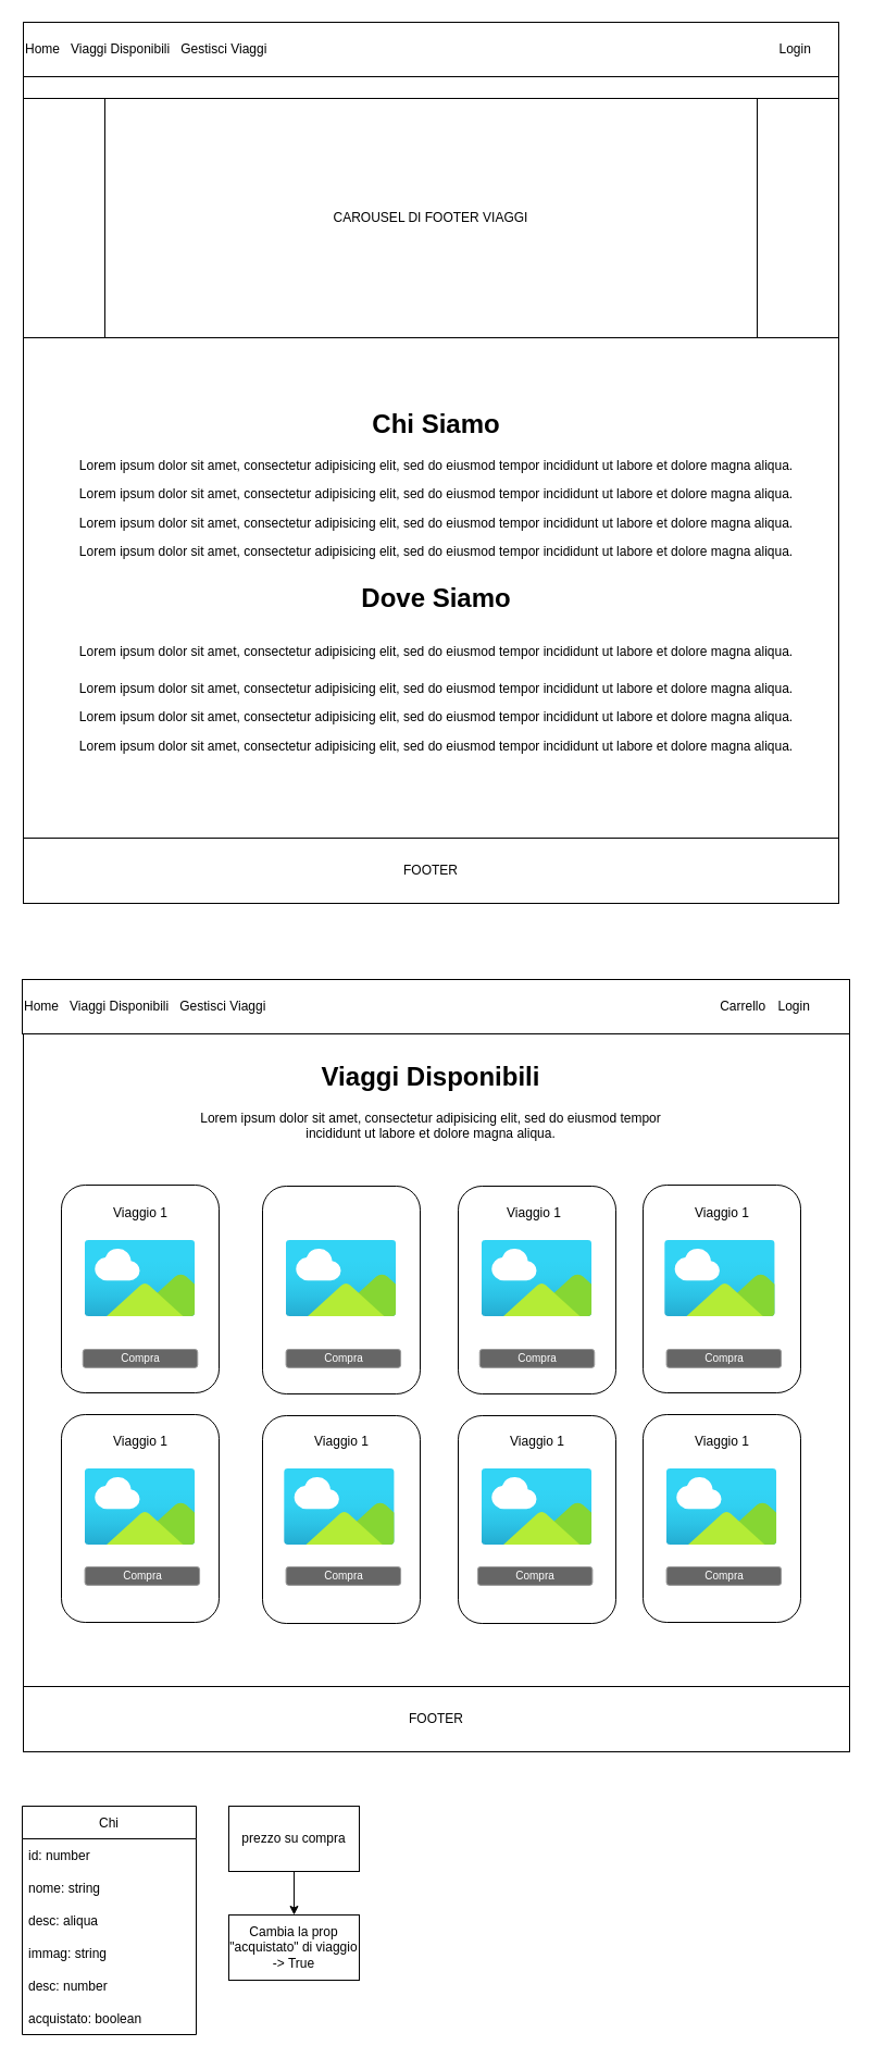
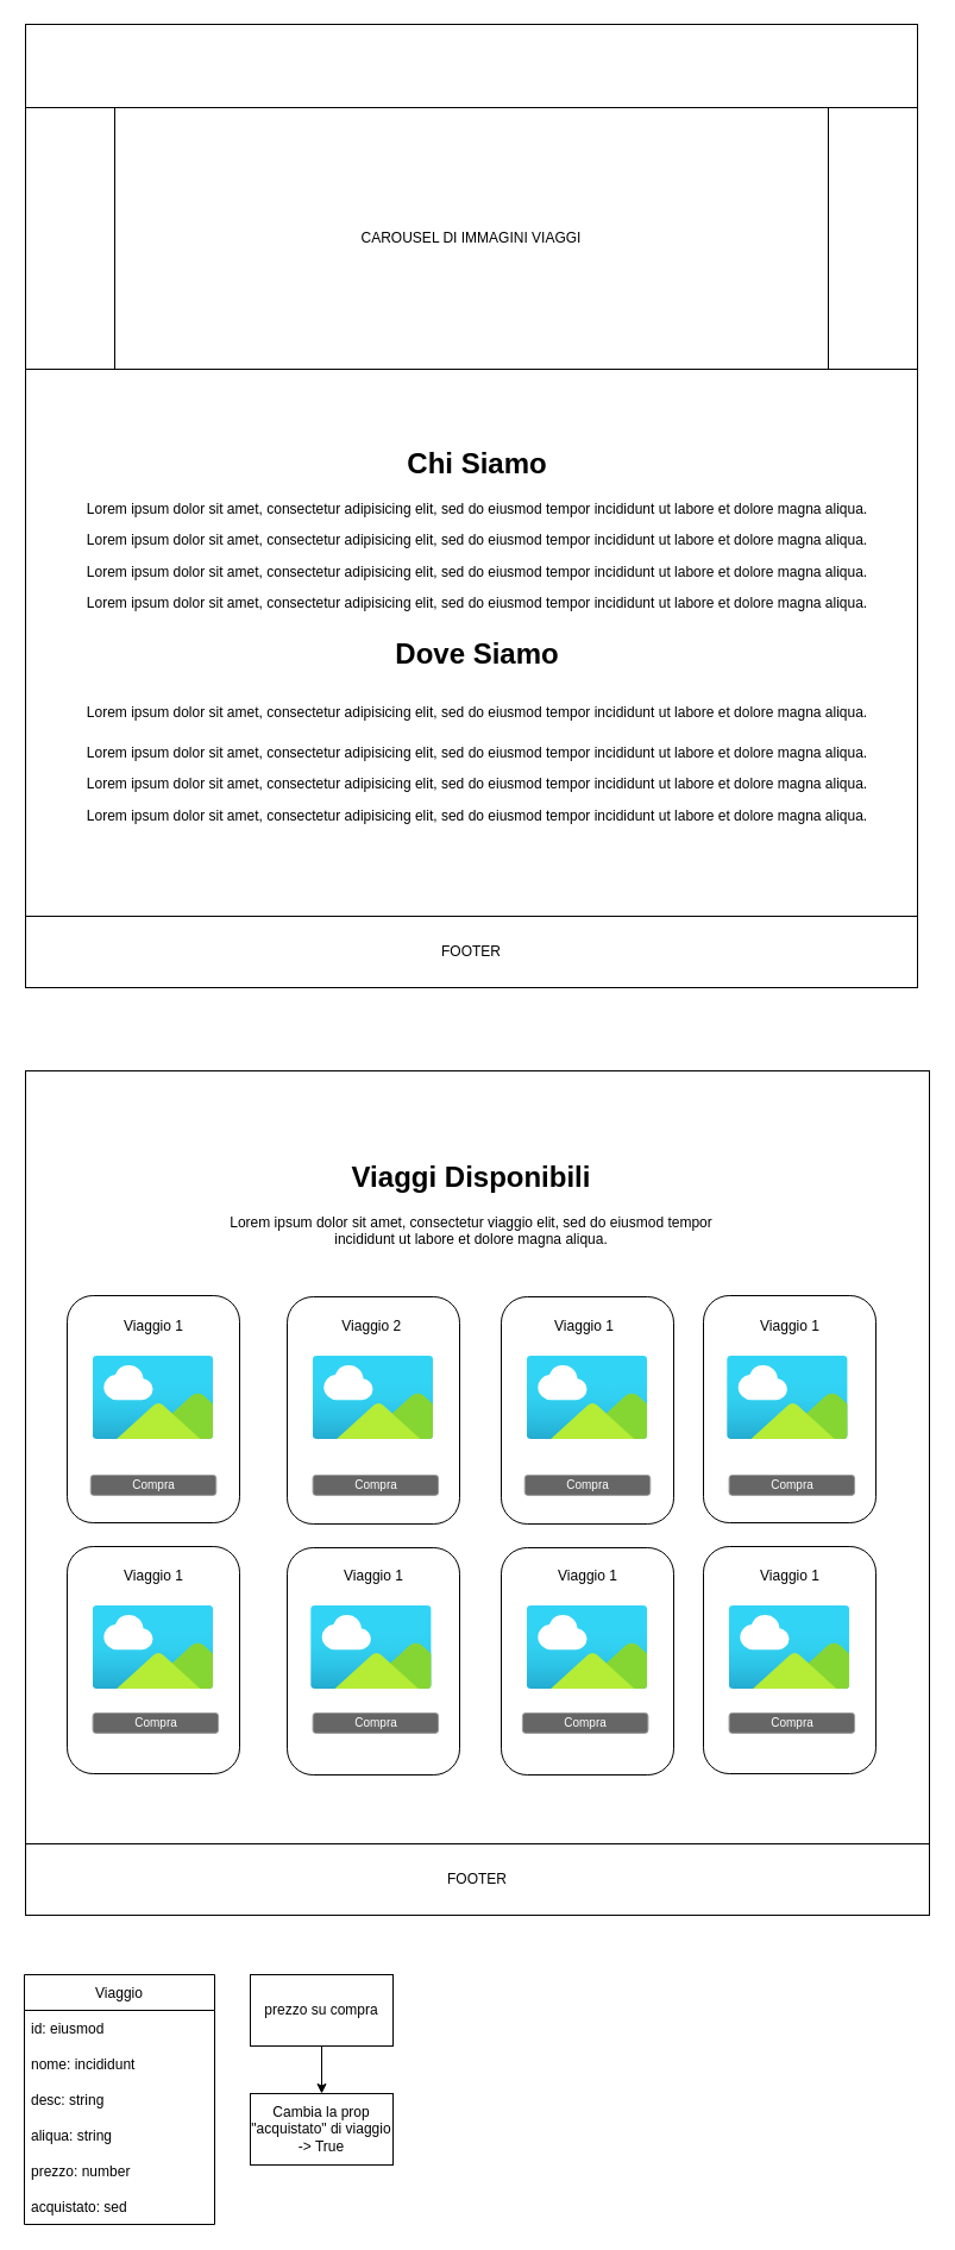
- <mxCell id="3" value="Home&amp;nbsp; &amp;nbsp;Viaggi Disponibili&amp;nbsp; &amp;nbsp;Gestisci Viaggi&amp;nbsp;&lt;span style=&quot;white-space: pre&quot;&gt;&#09;&lt;/span&gt;&lt;span style=&quot;white-space: pre&quot;&gt;&#09;&lt;/span&gt;&lt;span style=&quot;white-space: pre&quot;&gt;&#09;&lt;/span&gt;&lt;span style=&quot;white-space: pre&quot;&gt;&#09;&lt;/span&gt;&lt;span style=&quot;white-space: pre&quot;&gt;&#09;&lt;/span&gt;&lt;span style=&quot;white-space: pre&quot;&gt;&#09;&lt;/span&gt;&lt;span style=&quot;white-space: pre&quot;&gt;&#09;&lt;/span&gt;&lt;span style=&quot;white-space: pre&quot;&gt;&#09;&lt;/span&gt;&lt;span style=&quot;white-space: pre&quot;&gt;&#09;&lt;/span&gt;&lt;span style=&quot;white-space: pre&quot;&gt;&#09;&lt;/span&gt;&lt;span style=&quot;white-space: pre&quot;&gt;&#09;&lt;/span&gt;&lt;span style=&quot;white-space: pre&quot;&gt;&#09;&lt;/span&gt;&lt;span style=&quot;white-space: pre&quot;&gt;&#09;&lt;/span&gt;&lt;span style=&quot;white-space: pre&quot;&gt;&#09;&lt;/span&gt;&lt;span style=&quot;white-space: pre&quot;&gt;&#09;&lt;/span&gt;&lt;span style=&quot;white-space: pre&quot;&gt;&#09;&lt;/span&gt;&lt;span style=&quot;white-space: pre&quot;&gt;&#09;&lt;/span&gt;&lt;span style=&quot;white-space: pre&quot;&gt;&#09;&lt;/span&gt;Login" style="rounded=0;whiteSpace=wrap;html=1;align=left;" vertex="1" parent="1"><mxGeometry x="21" y="20" width="750" height="50" as="geometry" /></mxCell>
- <mxCell id="4" value="CAROUSEL DI FOOTER VIAGGI" style="shape=process;whiteSpace=wrap;html=1;backgroundOutline=1;" vertex="1" parent="1"><mxGeometry x="21" y="90" width="750" height="220" as="geometry" /></mxCell>
+ <mxCell id="4" value="CAROUSEL DI IMMAGINI VIAGGI" style="shape=process;whiteSpace=wrap;html=1;backgroundOutline=1;" vertex="1" parent="1"><mxGeometry x="21" y="90" width="750" height="220" as="geometry" /></mxCell>
- <mxCell id="9" value="Home&amp;nbsp; &amp;nbsp;Viaggi Disponibili&amp;nbsp; &amp;nbsp;Gestisci Viaggi&amp;nbsp;&lt;span style=&quot;white-space: pre&quot;&gt;&#09;&lt;/span&gt;&lt;span style=&quot;white-space: pre&quot;&gt;&#09;&lt;/span&gt;&lt;span style=&quot;white-space: pre&quot;&gt;&#09;&lt;/span&gt;&lt;span style=&quot;white-space: pre&quot;&gt;&#09;&lt;/span&gt;&lt;span style=&quot;white-space: pre&quot;&gt;&#09;&lt;/span&gt;&lt;span style=&quot;white-space: pre&quot;&gt;&#09;&lt;/span&gt;&lt;span style=&quot;white-space: pre&quot;&gt;&#09;&lt;/span&gt;&lt;span style=&quot;white-space: pre&quot;&gt;&#09;&lt;/span&gt;&lt;span style=&quot;white-space: pre&quot;&gt;&#09;&lt;/span&gt;&lt;span style=&quot;white-space: pre&quot;&gt;&#09;&lt;/span&gt;&lt;span style=&quot;white-space: pre&quot;&gt;&#09;&lt;/span&gt;&lt;span style=&quot;white-space: pre&quot;&gt;&#09;&lt;/span&gt;&lt;span style=&quot;white-space: pre&quot;&gt;&#09;&lt;/span&gt;&lt;span style=&quot;white-space: pre&quot;&gt;&#09;&lt;span style=&quot;white-space: pre&quot;&gt;&#09;&lt;/span&gt;&lt;span style=&quot;white-space: pre&quot;&gt;&#09;&lt;/span&gt;&lt;/span&gt;Carrello&lt;span style=&quot;white-space: pre&quot;&gt;&#09;&lt;/span&gt;Login" style="rounded=0;whiteSpace=wrap;html=1;align=left;" vertex="1" parent="1"><mxGeometry x="20" y="900" width="761" height="50" as="geometry" /></mxCell>
- <mxCell id="10" value="&lt;h1&gt;Viaggi Disponibili&lt;/h1&gt;&lt;p&gt;Lorem ipsum dolor sit amet, consectetur adipisicing elit, sed do eiusmod tempor incididunt ut labore et dolore magna aliqua.&lt;/p&gt;" style="text;html=1;strokeColor=none;fillColor=none;spacing=5;spacingTop=-20;whiteSpace=wrap;overflow=hidden;rounded=0;align=center;" vertex="1" parent="1"><mxGeometry x="176" y="970" width="440" height="120" as="geometry" /></mxCell>
+ <mxCell id="10" value="&lt;h1&gt;Viaggi Disponibili&lt;/h1&gt;&lt;p&gt;Lorem ipsum dolor sit amet, consectetur viaggio elit, sed do eiusmod tempor incididunt ut labore et dolore magna aliqua.&lt;/p&gt;" style="text;html=1;strokeColor=none;fillColor=none;spacing=5;spacingTop=-20;whiteSpace=wrap;overflow=hidden;rounded=0;align=center;" vertex="1" parent="1"><mxGeometry x="176" y="970" width="440" height="120" as="geometry" /></mxCell>
+ <mxCell id="20" value="Viaggio 2&lt;span style=&quot;white-space: pre&quot;&gt;&#09;&lt;/span&gt;" style="text;html=1;strokeColor=none;fillColor=none;align=center;verticalAlign=middle;whiteSpace=wrap;rounded=0;" vertex="1" parent="1"><mxGeometry x="283.5" y="1100" width="60" height="30" as="geometry" /></mxCell>
- <mxCell id="43" value="Chi" style="swimlane;fontStyle=0;childLayout=stackLayout;horizontal=1;startSize=30;horizontalStack=0;resizeParent=1;resizeParentMax=0;resizeLast=0;collapsible=1;marginBottom=0;" vertex="1" parent="1"><mxGeometry x="20" y="1660" width="160" height="210" as="geometry" /></mxCell>
+ <mxCell id="43" value="Viaggio" style="swimlane;fontStyle=0;childLayout=stackLayout;horizontal=1;startSize=30;horizontalStack=0;resizeParent=1;resizeParentMax=0;resizeLast=0;collapsible=1;marginBottom=0;" vertex="1" parent="1"><mxGeometry x="20" y="1660" width="160" height="210" as="geometry" /></mxCell>
- <mxCell id="44" value="id: number" style="text;strokeColor=none;fillColor=none;align=left;verticalAlign=middle;spacingLeft=4;spacingRight=4;overflow=hidden;points=[[0,0.5],[1,0.5]];portConstraint=eastwest;rotatable=0;" vertex="1" parent="43"><mxGeometry y="30" width="160" height="30" as="geometry" /></mxCell>
+ <mxCell id="44" value="id: eiusmod" style="text;strokeColor=none;fillColor=none;align=left;verticalAlign=middle;spacingLeft=4;spacingRight=4;overflow=hidden;points=[[0,0.5],[1,0.5]];portConstraint=eastwest;rotatable=0;" vertex="1" parent="43"><mxGeometry y="30" width="160" height="30" as="geometry" /></mxCell>
- <mxCell id="45" value="nome: string   " style="text;strokeColor=none;fillColor=none;align=left;verticalAlign=middle;spacingLeft=4;spacingRight=4;overflow=hidden;points=[[0,0.5],[1,0.5]];portConstraint=eastwest;rotatable=0;" vertex="1" parent="43"><mxGeometry y="60" width="160" height="30" as="geometry" /></mxCell>
+ <mxCell id="45" value="nome: incididunt   " style="text;strokeColor=none;fillColor=none;align=left;verticalAlign=middle;spacingLeft=4;spacingRight=4;overflow=hidden;points=[[0,0.5],[1,0.5]];portConstraint=eastwest;rotatable=0;" vertex="1" parent="43"><mxGeometry y="60" width="160" height="30" as="geometry" /></mxCell>
- <mxCell id="46" value="desc: aliqua" style="text;strokeColor=none;fillColor=none;align=left;verticalAlign=middle;spacingLeft=4;spacingRight=4;overflow=hidden;points=[[0,0.5],[1,0.5]];portConstraint=eastwest;rotatable=0;" vertex="1" parent="43"><mxGeometry y="90" width="160" height="30" as="geometry" /></mxCell>
+ <mxCell id="46" value="desc: string" style="text;strokeColor=none;fillColor=none;align=left;verticalAlign=middle;spacingLeft=4;spacingRight=4;overflow=hidden;points=[[0,0.5],[1,0.5]];portConstraint=eastwest;rotatable=0;" vertex="1" parent="43"><mxGeometry y="90" width="160" height="30" as="geometry" /></mxCell>
- <mxCell id="47" value="immag: string" style="text;strokeColor=none;fillColor=none;align=left;verticalAlign=middle;spacingLeft=4;spacingRight=4;overflow=hidden;points=[[0,0.5],[1,0.5]];portConstraint=eastwest;rotatable=0;" vertex="1" parent="43"><mxGeometry y="120" width="160" height="30" as="geometry" /></mxCell>
+ <mxCell id="47" value="aliqua: string" style="text;strokeColor=none;fillColor=none;align=left;verticalAlign=middle;spacingLeft=4;spacingRight=4;overflow=hidden;points=[[0,0.5],[1,0.5]];portConstraint=eastwest;rotatable=0;" vertex="1" parent="43"><mxGeometry y="120" width="160" height="30" as="geometry" /></mxCell>
- <mxCell id="48" value="desc: number" style="text;strokeColor=none;fillColor=none;align=left;verticalAlign=middle;spacingLeft=4;spacingRight=4;overflow=hidden;points=[[0,0.5],[1,0.5]];portConstraint=eastwest;rotatable=0;" vertex="1" parent="43"><mxGeometry y="150" width="160" height="30" as="geometry" /></mxCell>
+ <mxCell id="48" value="prezzo: number" style="text;strokeColor=none;fillColor=none;align=left;verticalAlign=middle;spacingLeft=4;spacingRight=4;overflow=hidden;points=[[0,0.5],[1,0.5]];portConstraint=eastwest;rotatable=0;" vertex="1" parent="43"><mxGeometry y="150" width="160" height="30" as="geometry" /></mxCell>
- <mxCell id="49" value="acquistato: boolean" style="text;strokeColor=none;fillColor=none;align=left;verticalAlign=middle;spacingLeft=4;spacingRight=4;overflow=hidden;points=[[0,0.5],[1,0.5]];portConstraint=eastwest;rotatable=0;" vertex="1" parent="43"><mxGeometry y="180" width="160" height="30" as="geometry" /></mxCell>
+ <mxCell id="49" value="acquistato: sed" style="text;strokeColor=none;fillColor=none;align=left;verticalAlign=middle;spacingLeft=4;spacingRight=4;overflow=hidden;points=[[0,0.5],[1,0.5]];portConstraint=eastwest;rotatable=0;" vertex="1" parent="43"><mxGeometry y="180" width="160" height="30" as="geometry" /></mxCell>
